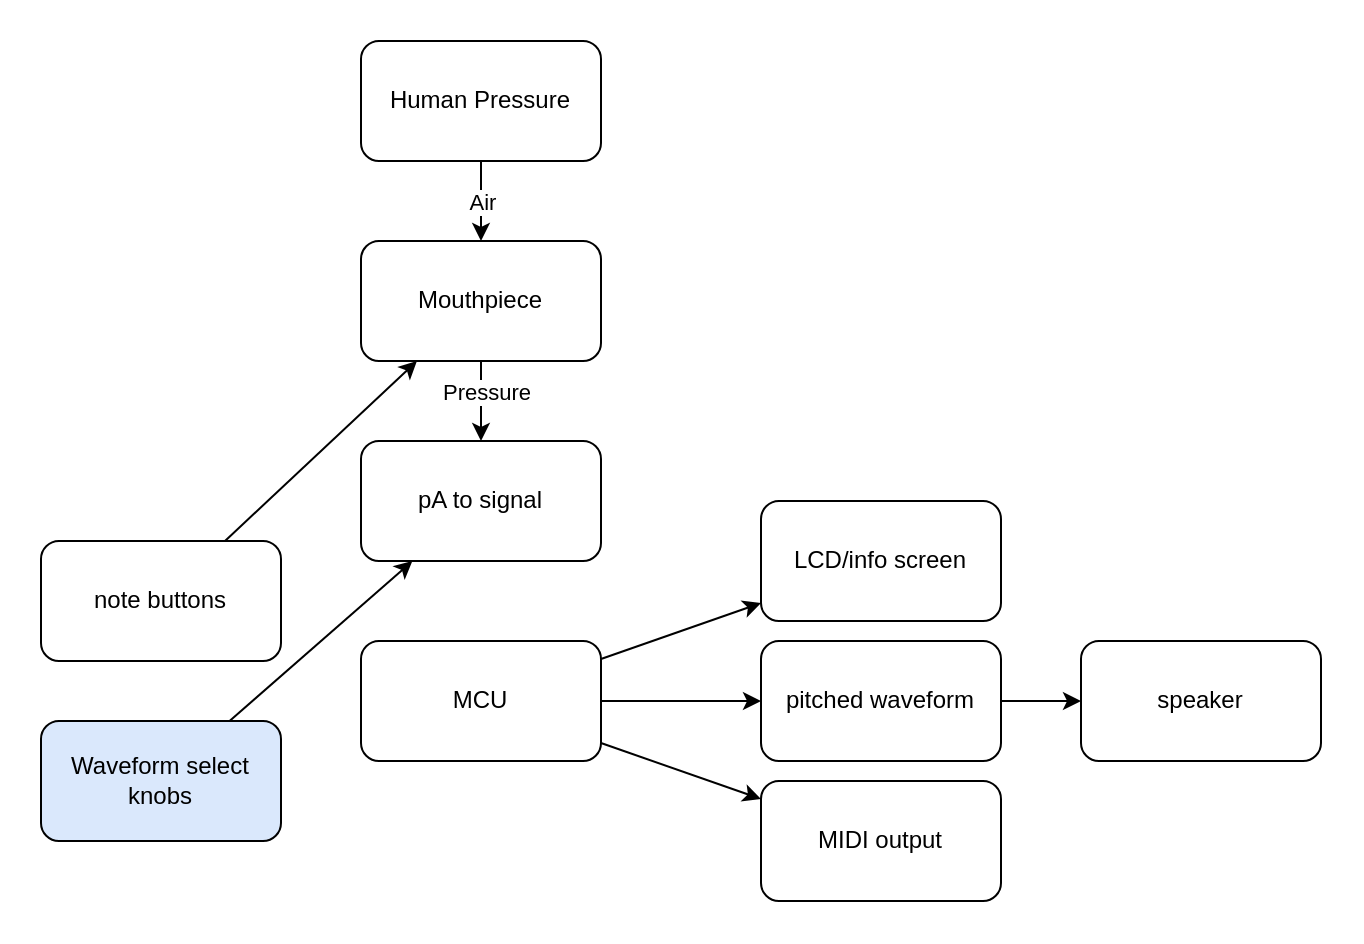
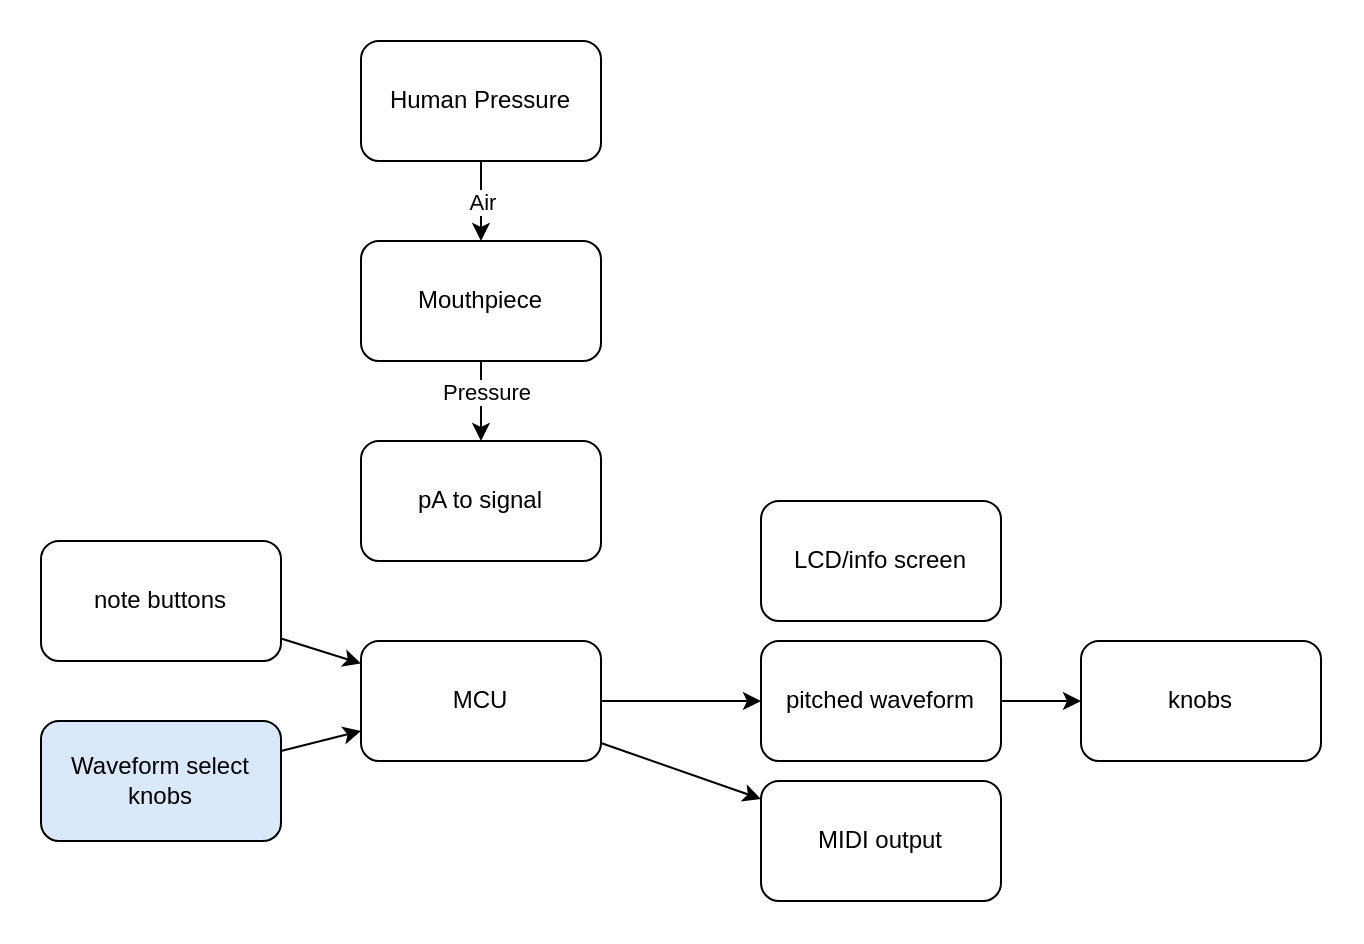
- <mxCell id="16" style="rounded=0;orthogonalLoop=1;jettySize=auto;html=1;" parent="1" source="17" target="7" edge="1"><mxGeometry relative="1" as="geometry" /></mxCell>
+ <mxCell id="16" style="rounded=0;orthogonalLoop=1;jettySize=auto;html=1;" parent="1" source="17" target="12" edge="1"><mxGeometry relative="1" as="geometry" /></mxCell>
- <mxCell id="13" style="rounded=0;orthogonalLoop=1;jettySize=auto;html=1;" parent="1" source="14" target="8" edge="1"><mxGeometry relative="1" as="geometry" /></mxCell>
+ <mxCell id="13" style="rounded=0;orthogonalLoop=1;jettySize=auto;html=1;" parent="1" source="14" target="12" edge="1"><mxGeometry relative="1" as="geometry" /></mxCell>
- <mxCell id="10" style="rounded=0;orthogonalLoop=1;jettySize=auto;html=1;" parent="1" source="12" target="15" edge="1"><mxGeometry relative="1" as="geometry" /></mxCell>
- <mxCell id="21" value="speaker" style="rounded=1;whiteSpace=wrap;html=1;" parent="1" vertex="1"><mxGeometry x="540" y="320" width="120" height="60" as="geometry" /></mxCell>
+ <mxCell id="21" value="knobs" style="rounded=1;whiteSpace=wrap;html=1;" parent="1" vertex="1"><mxGeometry x="540" y="320" width="120" height="60" as="geometry" /></mxCell>
